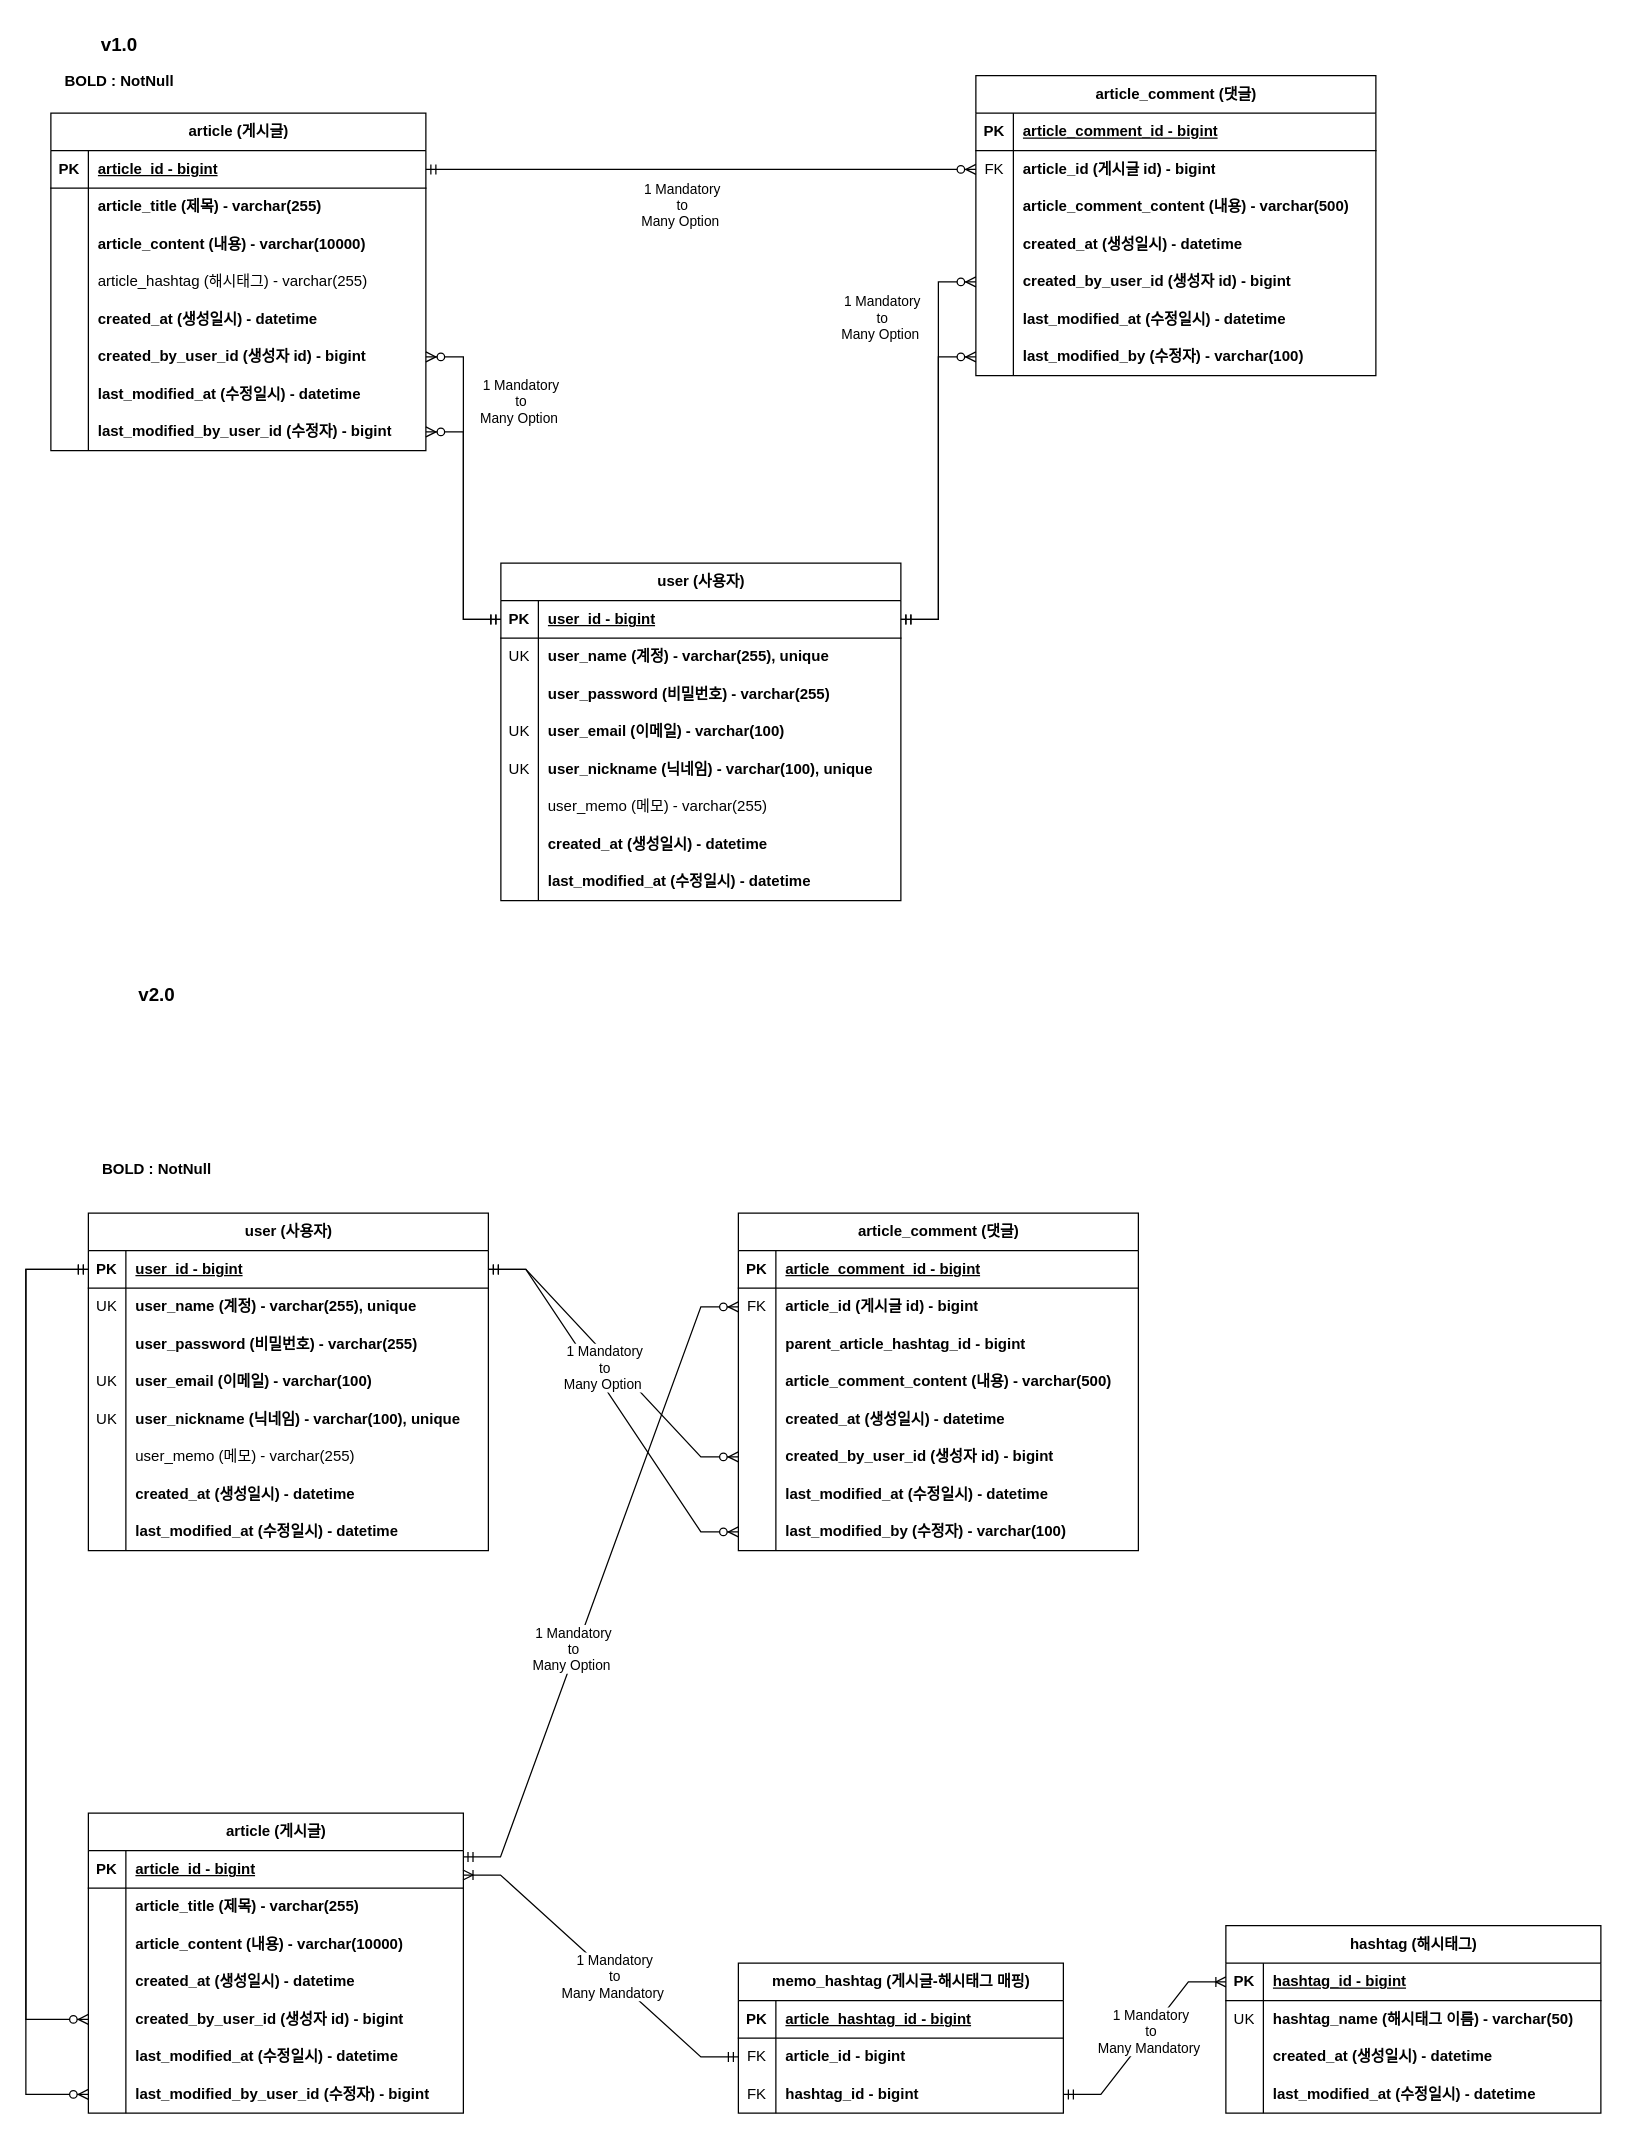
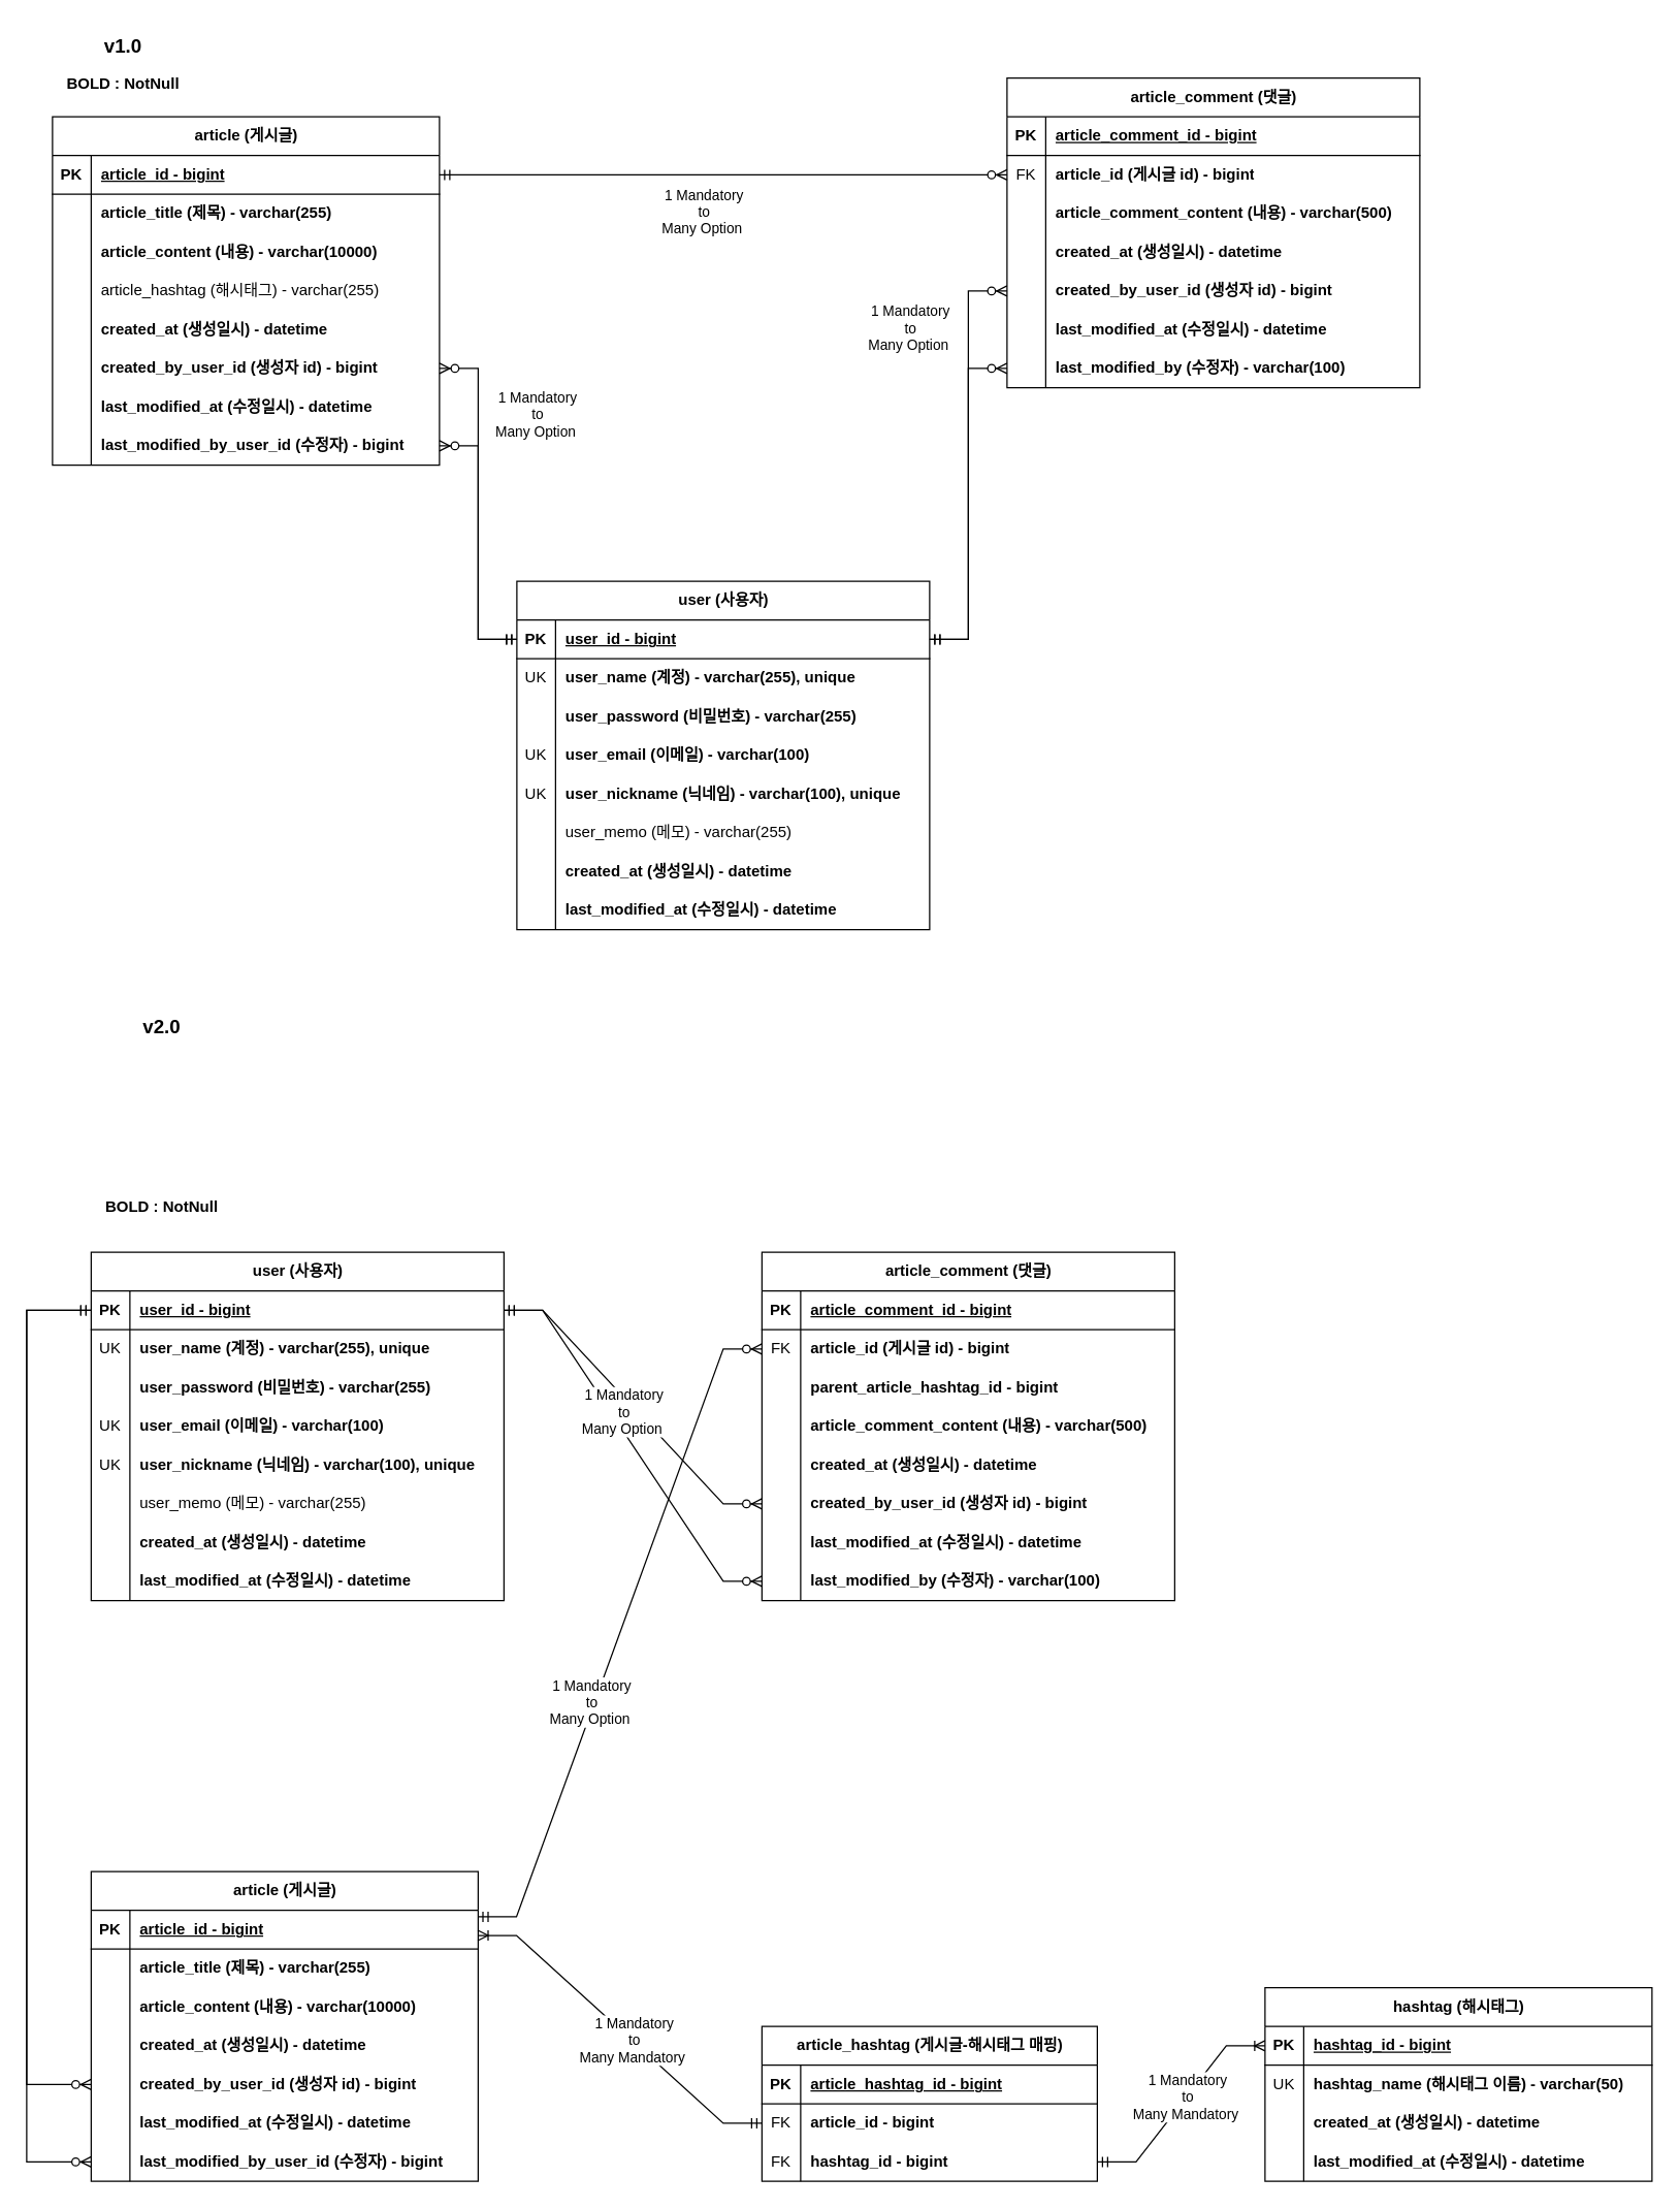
- <mxCell id="159" value="memo_hashtag (게시글-해시태그 매핑)" style="shape=table;startSize=30;container=1;collapsible=1;childLayout=tableLayout;fixedRows=1;rowLines=0;fontStyle=1;align=center;resizeLast=1;html=1;" parent="1" vertex="1"><mxGeometry x="590" y="1570" width="260" height="120" as="geometry" /></mxCell>
+ <mxCell id="159" value="article_hashtag (게시글-해시태그 매핑)" style="shape=table;startSize=30;container=1;collapsible=1;childLayout=tableLayout;fixedRows=1;rowLines=0;fontStyle=1;align=center;resizeLast=1;html=1;" parent="1" vertex="1"><mxGeometry x="590" y="1570" width="260" height="120" as="geometry" /></mxCell>
